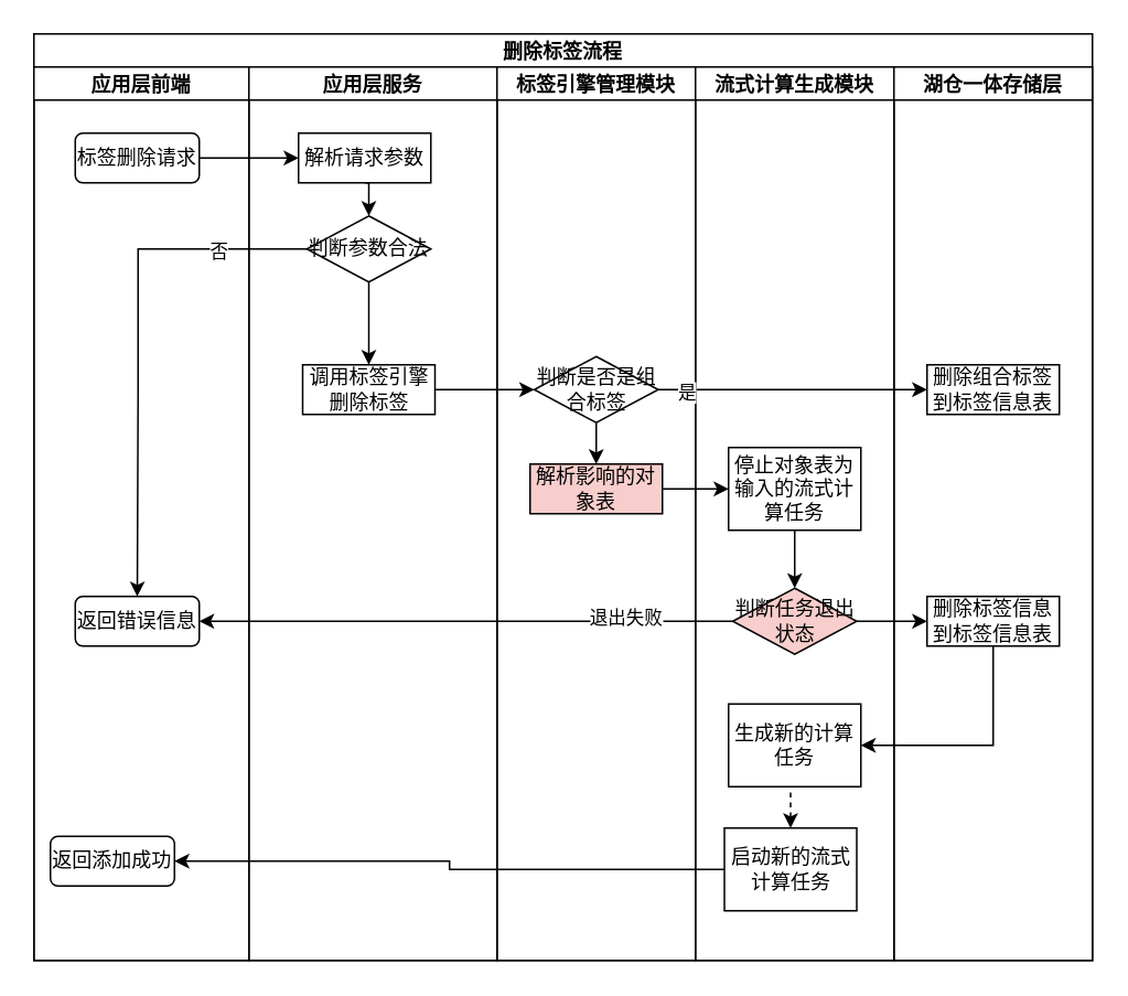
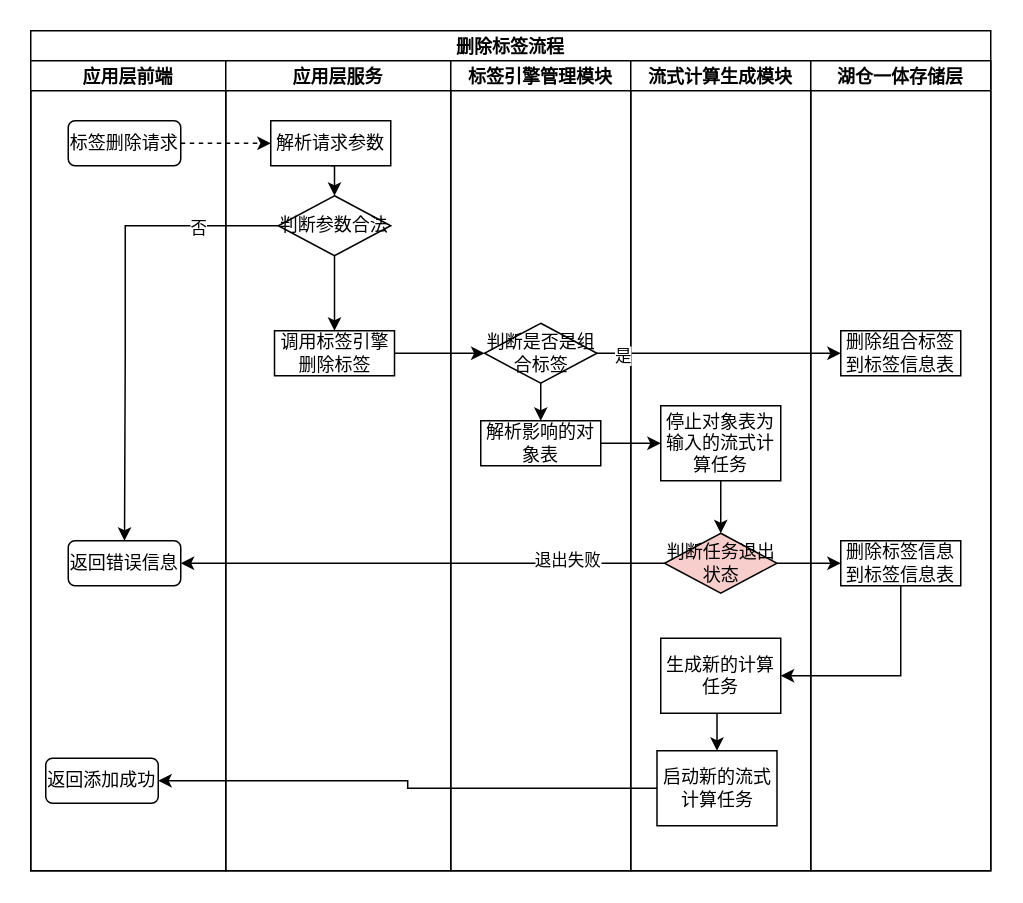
- <mxCell id="24" style="edgeStyle=orthogonalEdgeStyle;rounded=0;orthogonalLoop=1;jettySize=auto;html=1;exitX=1;exitY=0.5;exitDx=0;exitDy=0;" edge="1" parent="2" source="4" target="9"><mxGeometry relative="1" as="geometry" /></mxCell>
+ <mxCell id="24" style="edgeStyle=orthogonalEdgeStyle;rounded=0;orthogonalLoop=1;jettySize=auto;html=1;exitX=1;exitY=0.5;exitDx=0;exitDy=0;dashed=1;" edge="1" parent="2" source="4" target="9"><mxGeometry relative="1" as="geometry" /></mxCell>
- <mxCell id="16" value="解析影响的对象表" style="rounded=0;whiteSpace=wrap;html=1;fillColor=#f8cecc;" vertex="1" parent="13"><mxGeometry x="20" y="240" width="80" height="30" as="geometry" /></mxCell>
+ <mxCell id="16" value="解析影响的对象表" style="rounded=0;whiteSpace=wrap;html=1;" vertex="1" parent="13"><mxGeometry x="20" y="240" width="80" height="30" as="geometry" /></mxCell>
- <mxCell id="21" style="edgeStyle=orthogonalEdgeStyle;rounded=0;orthogonalLoop=1;jettySize=auto;html=1;exitX=0.5;exitY=1;exitDx=0;exitDy=0;entryX=0.5;entryY=0;entryDx=0;entryDy=0;dashed=1;" edge="1" parent="17" source="22" target="23"><mxGeometry relative="1" as="geometry" /></mxCell>
+ <mxCell id="21" style="edgeStyle=orthogonalEdgeStyle;rounded=0;orthogonalLoop=1;jettySize=auto;html=1;exitX=0.5;exitY=1;exitDx=0;exitDy=0;entryX=0.5;entryY=0;entryDx=0;entryDy=0;" edge="1" parent="17" source="22" target="23"><mxGeometry relative="1" as="geometry" /></mxCell>
